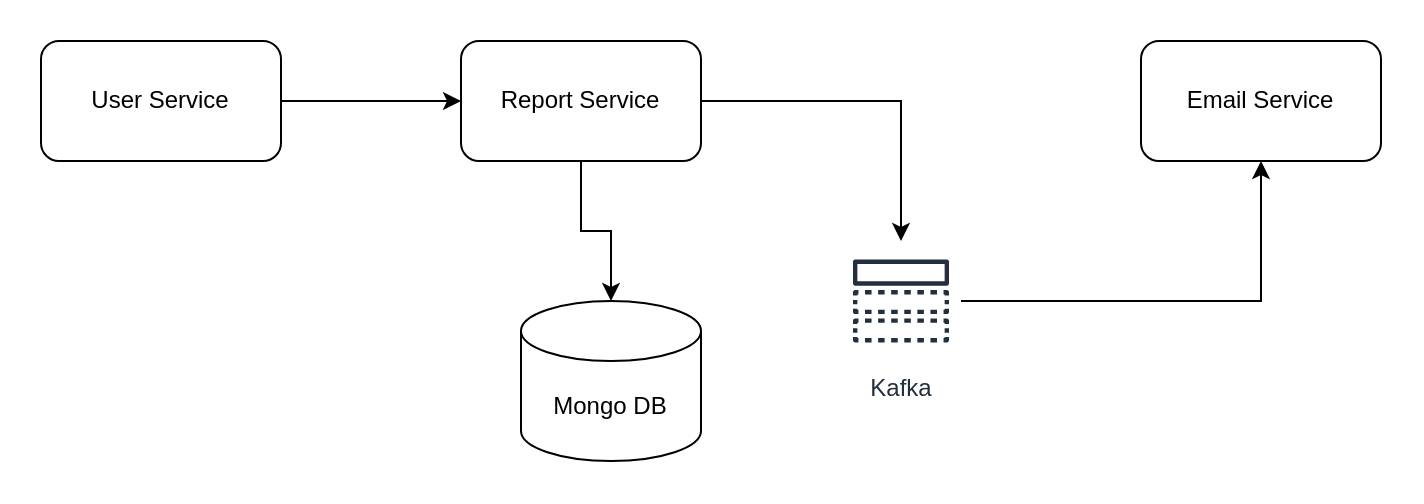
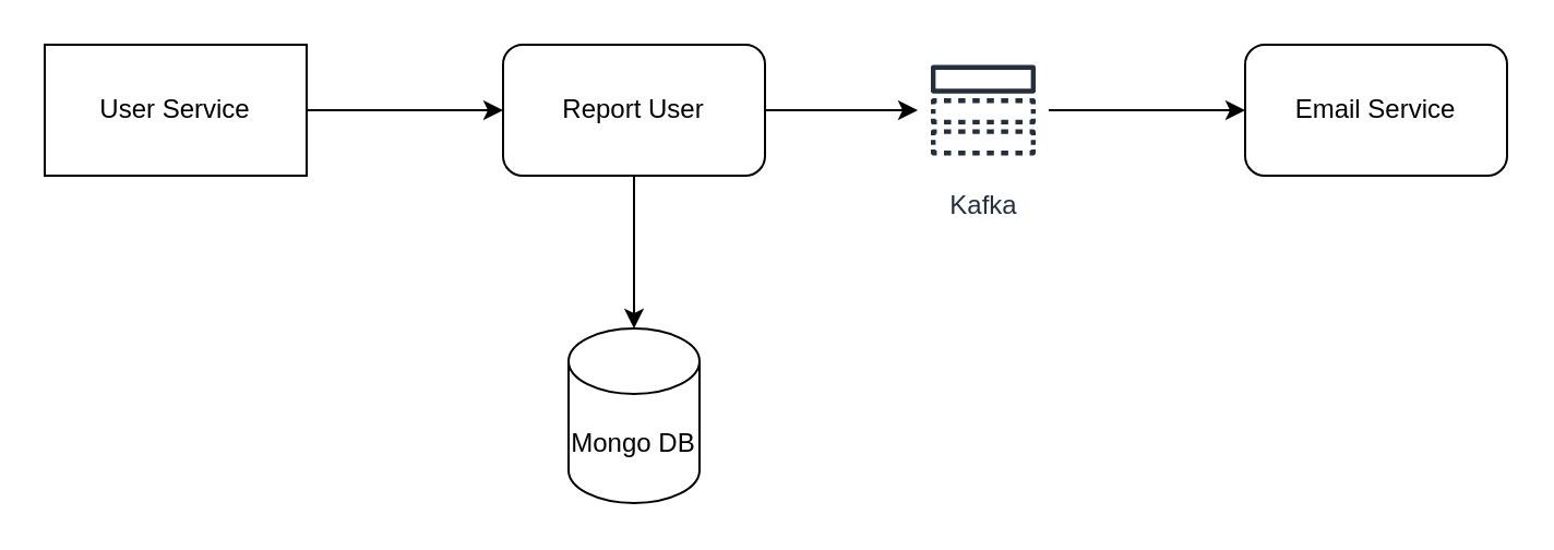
- <mxCell id="2" value="User Service" style="rounded=1;whiteSpace=wrap;html=1;" vertex="1" parent="1"><mxGeometry x="20" y="20" width="120" height="60" as="geometry" /></mxCell>
+ <mxCell id="2" value="User Service" style="whiteSpace=wrap;html=1;rounded=0;" vertex="1" parent="1"><mxGeometry x="20" y="20" width="120" height="60" as="geometry" /></mxCell>
- <mxCell id="4" value="Report Service" style="rounded=1;whiteSpace=wrap;html=1;" vertex="1" parent="1"><mxGeometry x="230" y="20" width="120" height="60" as="geometry" /></mxCell>
+ <mxCell id="4" value="Report User" style="rounded=1;whiteSpace=wrap;html=1;" vertex="1" parent="1"><mxGeometry x="230" y="20" width="120" height="60" as="geometry" /></mxCell>
- <mxCell id="8" value="Kafka" style="sketch=0;outlineConnect=0;fontColor=#232F3E;gradientColor=none;strokeColor=#232F3E;fillColor=#ffffff;dashed=0;verticalLabelPosition=bottom;verticalAlign=top;align=center;html=1;fontSize=12;fontStyle=0;aspect=fixed;shape=mxgraph.aws4.resourceIcon;resIcon=mxgraph.aws4.topic;" vertex="1" parent="1"><mxGeometry x="420" y="120" width="60" height="60" as="geometry" /></mxCell>
+ <mxCell id="8" value="Kafka" style="sketch=0;outlineConnect=0;fontColor=#232F3E;gradientColor=none;strokeColor=#232F3E;fillColor=#ffffff;dashed=0;verticalLabelPosition=bottom;verticalAlign=top;align=center;html=1;fontSize=12;fontStyle=0;aspect=fixed;shape=mxgraph.aws4.resourceIcon;resIcon=mxgraph.aws4.topic;" vertex="1" parent="1"><mxGeometry x="420" y="20" width="60" height="60" as="geometry" /></mxCell>
- <mxCell id="9" value="Mongo DB" style="shape=cylinder3;whiteSpace=wrap;html=1;boundedLbl=1;backgroundOutline=1;size=15;" vertex="1" parent="1"><mxGeometry x="260" y="150" width="90" height="80" as="geometry" /></mxCell>
+ <mxCell id="9" value="Mongo DB" style="shape=cylinder3;whiteSpace=wrap;html=1;boundedLbl=1;backgroundOutline=1;size=15;" vertex="1" parent="1"><mxGeometry x="260" y="150" width="60" height="80" as="geometry" /></mxCell>
